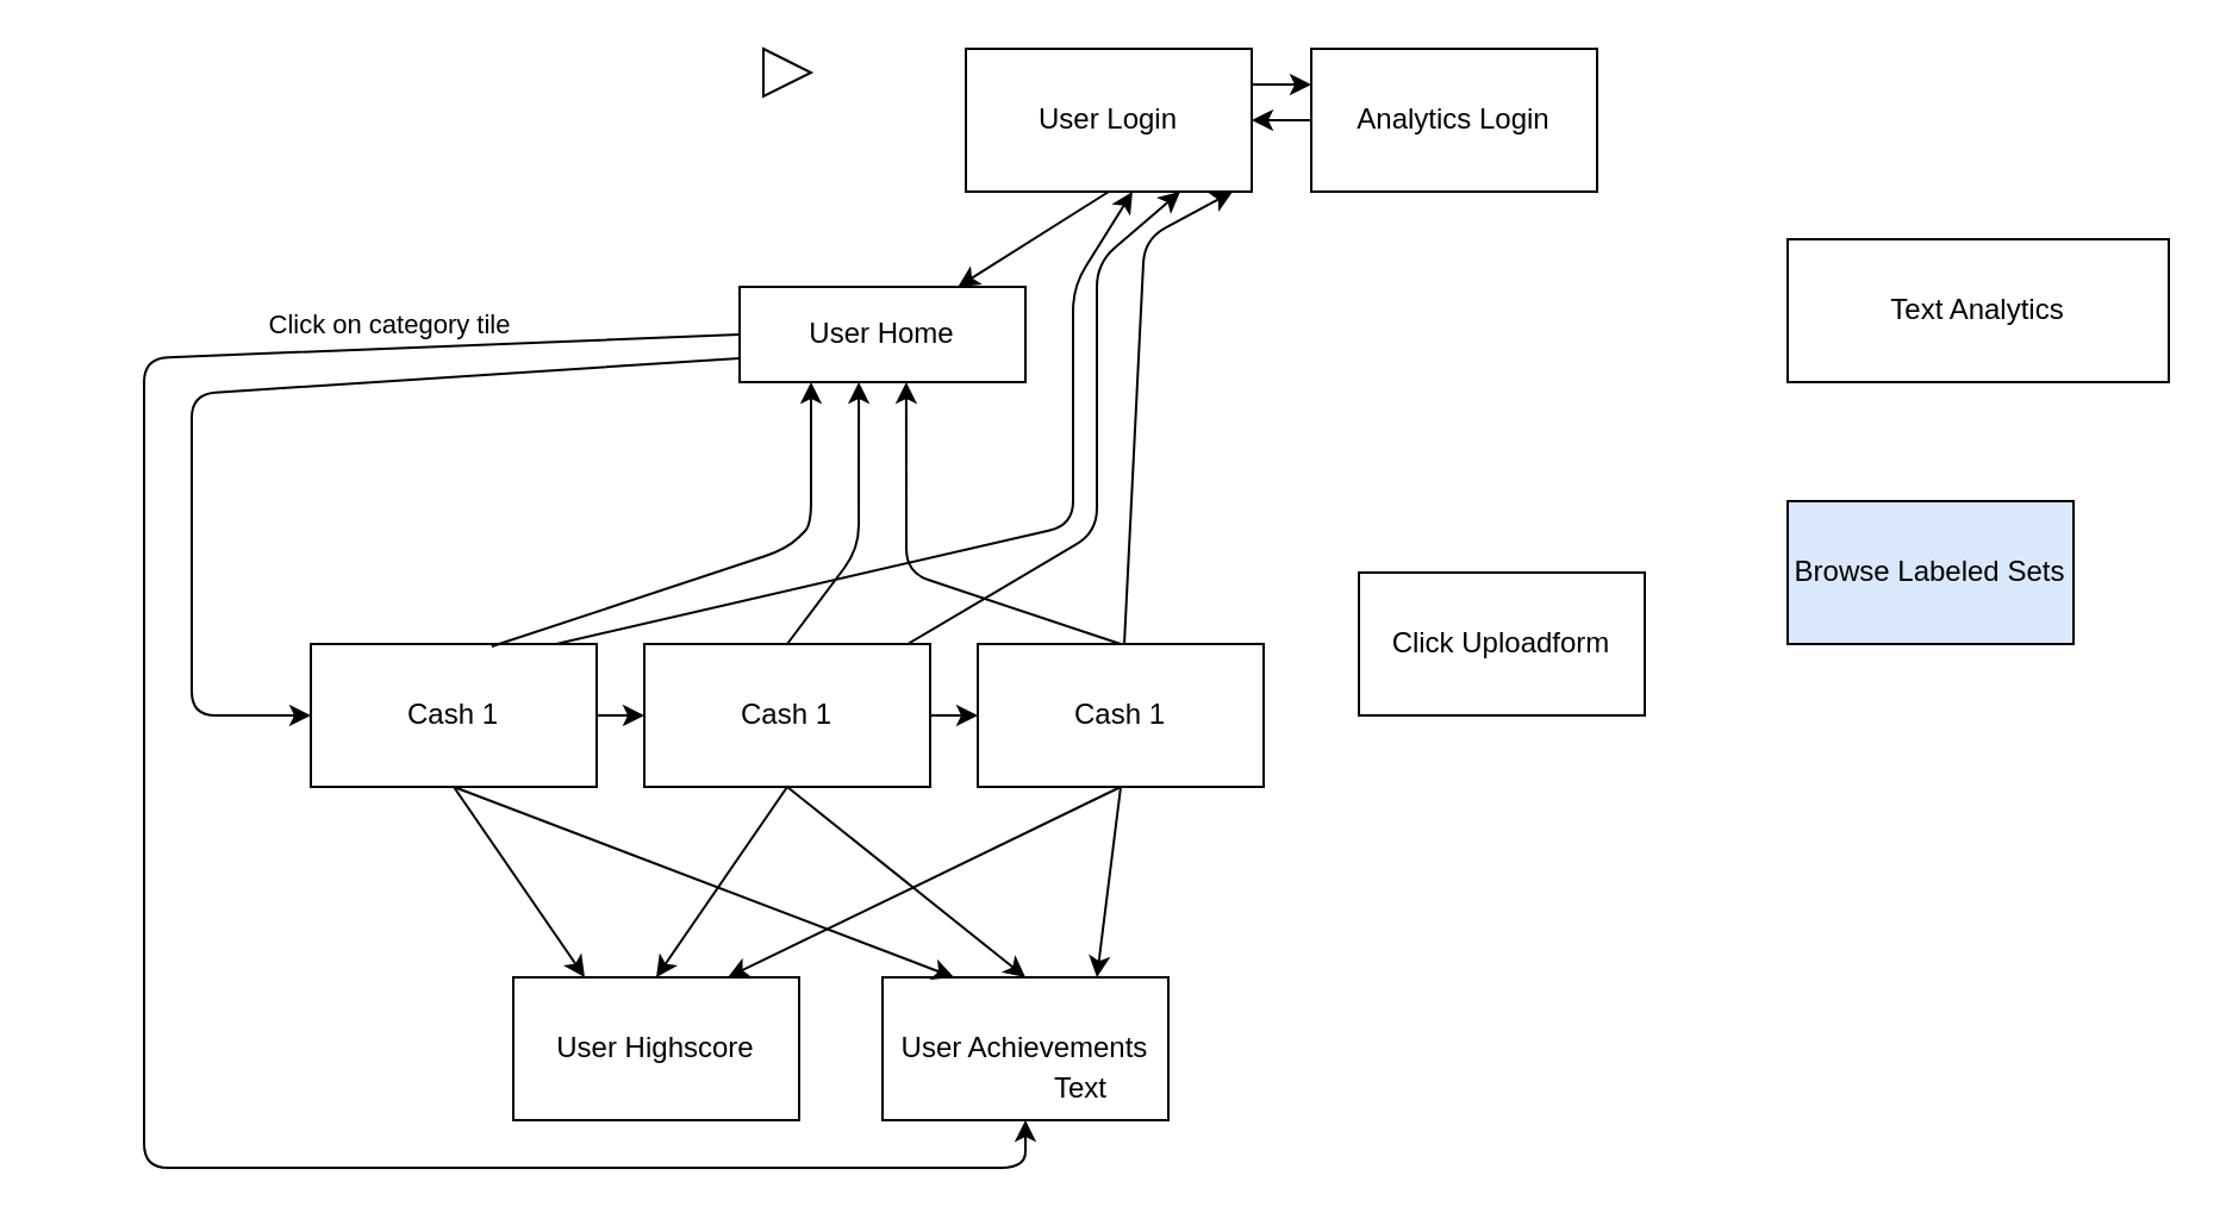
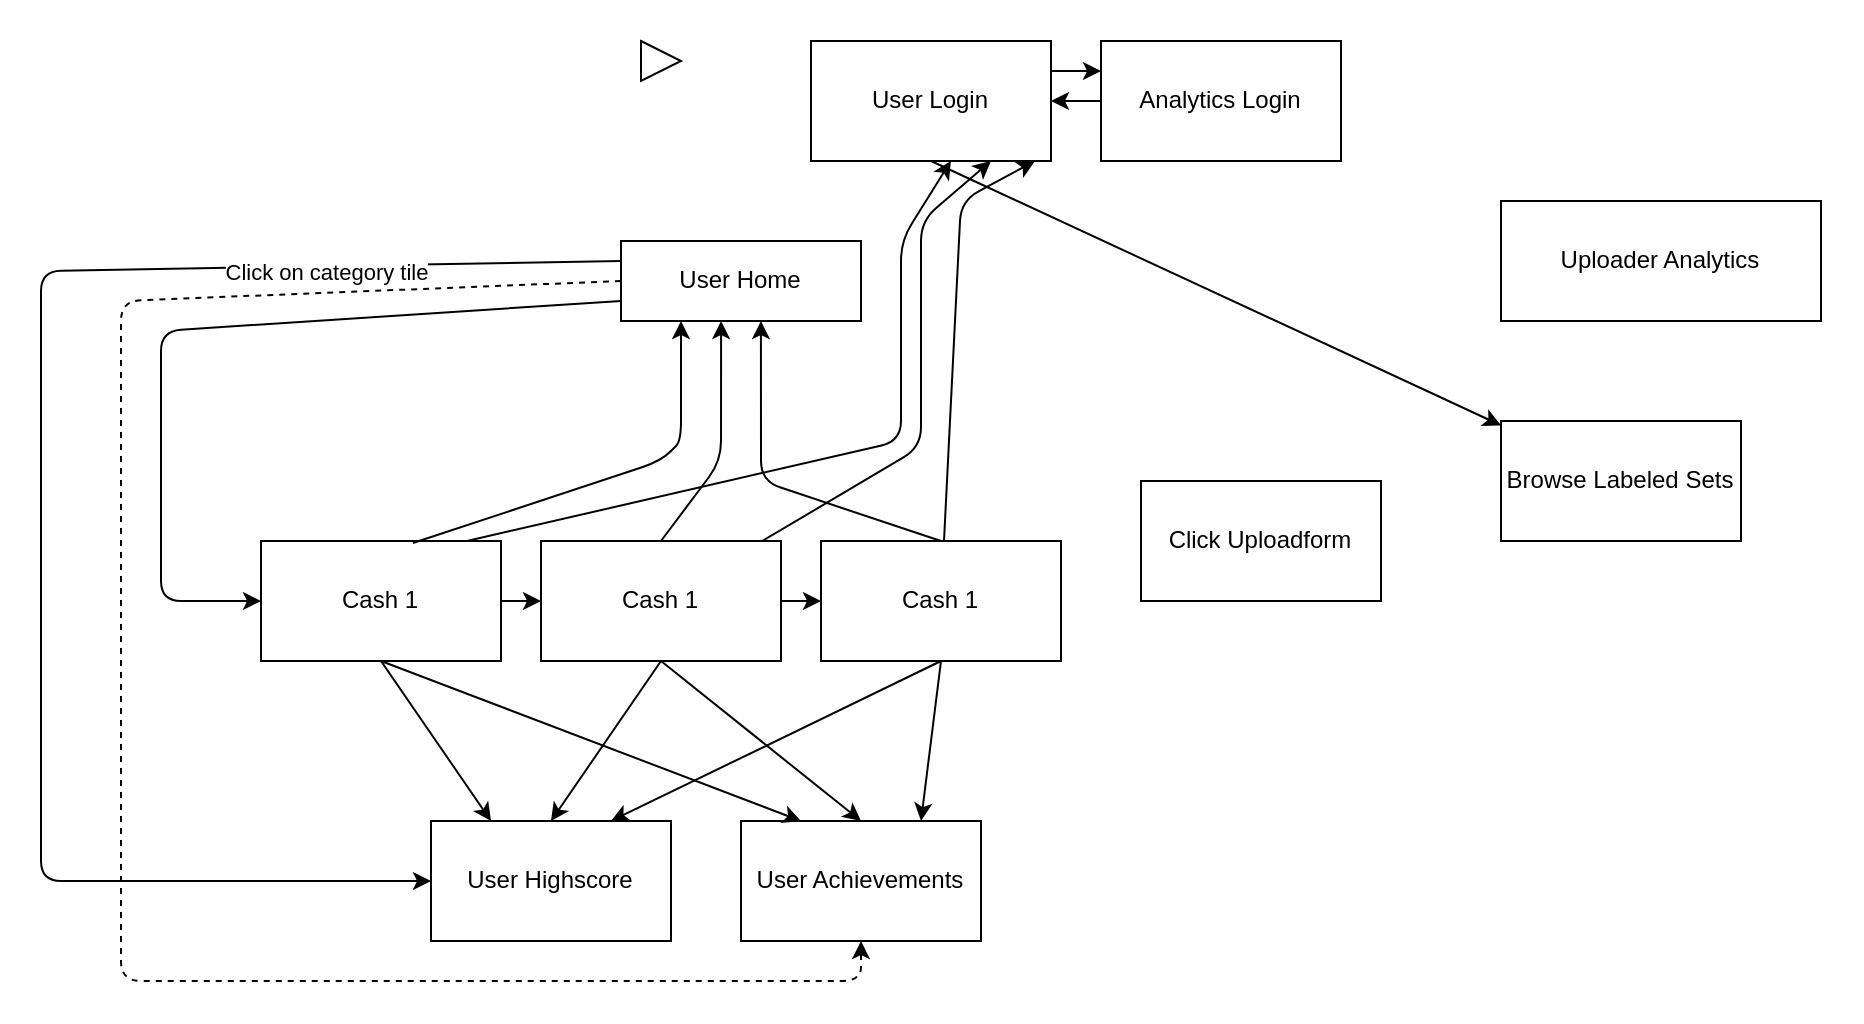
- <mxCell id="35" value="" style="endArrow=classic;html=1;exitX=0.5;exitY=1;exitDx=0;exitDy=0;" edge="1" parent="1" source="4" target="3"><mxGeometry width="50" height="50" relative="1" as="geometry"><mxPoint x="290" y="300" as="sourcePoint" /><mxPoint x="340" y="250" as="targetPoint" /></mxGeometry></mxCell>
+ <mxCell id="35" value="" style="endArrow=classic;html=1;exitX=0.5;exitY=1;exitDx=0;exitDy=0;" edge="1" parent="1" source="4" target="7"><mxGeometry width="50" height="50" relative="1" as="geometry"><mxPoint x="290" y="300" as="sourcePoint" /><mxPoint x="340" y="250" as="targetPoint" /></mxGeometry></mxCell>
- <mxCell id="6" value="Text Analytics" style="rounded=0;whiteSpace=wrap;html=1;" parent="1" vertex="1"><mxGeometry x="750" y="100" width="160" height="60" as="geometry" /></mxCell>
+ <mxCell id="6" value="Uploader Analytics" style="rounded=0;whiteSpace=wrap;html=1;" parent="1" vertex="1"><mxGeometry x="750" y="100" width="160" height="60" as="geometry" /></mxCell>
- <mxCell id="7" value="Browse Labeled Sets" style="rounded=0;whiteSpace=wrap;html=1;fillColor=#dae8fc;" parent="1" vertex="1"><mxGeometry x="750" y="210" width="120" height="60" as="geometry" /></mxCell>
+ <mxCell id="7" value="Browse Labeled Sets" style="rounded=0;whiteSpace=wrap;html=1;" parent="1" vertex="1"><mxGeometry x="750" y="210" width="120" height="60" as="geometry" /></mxCell>
+ <mxCell id="16" value="" style="endArrow=classic;html=1;entryX=0;entryY=0.5;entryDx=0;entryDy=0;exitX=0;exitY=0.25;exitDx=0;exitDy=0;" edge="1" parent="1" source="3" target="10"><mxGeometry relative="1" as="geometry"><mxPoint x="310" y="130" as="sourcePoint" /><mxPoint x="500" y="200" as="targetPoint" /><Array as="points"><mxPoint x="20" y="135" /><mxPoint x="20" y="440" /></Array></mxGeometry></mxCell>
- <mxCell id="17" value="" style="endArrow=classic;html=1;entryX=0.5;entryY=1;entryDx=0;entryDy=0;exitX=0;exitY=0.5;exitDx=0;exitDy=0;" edge="1" parent="1" source="3" target="8"><mxGeometry relative="1" as="geometry"><mxPoint x="310" y="150" as="sourcePoint" /><mxPoint x="500" y="200" as="targetPoint" /><Array as="points"><mxPoint x="60" y="150" /><mxPoint x="60" y="490" /><mxPoint x="430" y="490" /></Array></mxGeometry></mxCell>
+ <mxCell id="17" value="" style="endArrow=classic;html=1;entryX=0.5;entryY=1;entryDx=0;entryDy=0;exitX=0;exitY=0.5;exitDx=0;exitDy=0;dashed=1;" edge="1" parent="1" source="3" target="8"><mxGeometry relative="1" as="geometry"><mxPoint x="310" y="150" as="sourcePoint" /><mxPoint x="500" y="200" as="targetPoint" /><Array as="points"><mxPoint x="60" y="150" /><mxPoint x="60" y="490" /><mxPoint x="430" y="490" /></Array></mxGeometry></mxCell>
- <mxCell id="9" value="Text" style="text;html=1;align=center;verticalAlign=middle;resizable=0;points=[];autosize=1;" vertex="1" parent="8"><mxGeometry x="63" y="37" width="40" height="20" as="geometry" /></mxCell>
